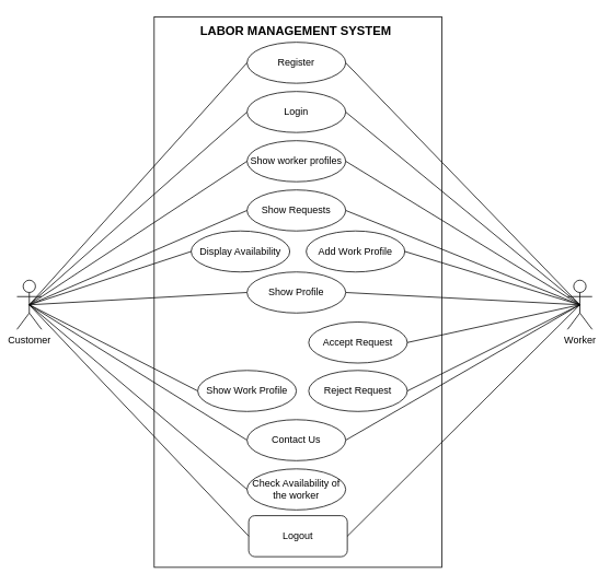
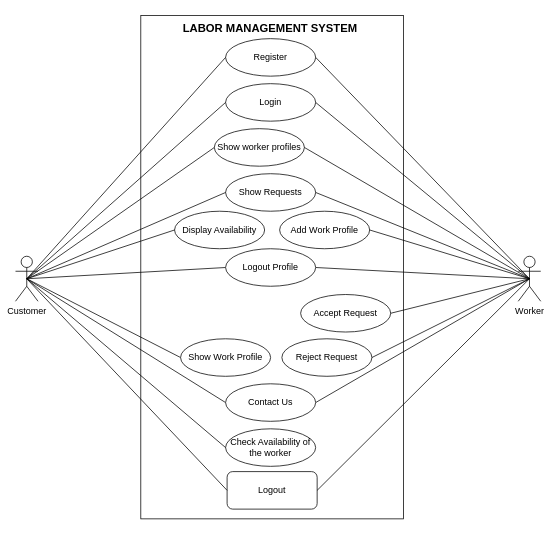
- <mxCell id="6" value="Show worker profiles" style="ellipse;whiteSpace=wrap;html=1;" vertex="1" parent="1"><mxGeometry x="300" y="171" width="120" height="50" as="geometry" /></mxCell>
+ <mxCell id="6" value="Show worker profiles" style="ellipse;whiteSpace=wrap;html=1;" vertex="1" parent="1"><mxGeometry x="285" y="171" width="120" height="50" as="geometry" /></mxCell>
- <mxCell id="36" value="Show Profile" style="ellipse;whiteSpace=wrap;html=1;" vertex="1" parent="1"><mxGeometry x="300" y="331" width="120" height="50" as="geometry" /></mxCell>
+ <mxCell id="36" value="Logout Profile" style="ellipse;whiteSpace=wrap;html=1;" vertex="1" parent="1"><mxGeometry x="300" y="331" width="120" height="50" as="geometry" /></mxCell>
- <mxCell id="7" value="Accept Request" style="ellipse;whiteSpace=wrap;html=1;" vertex="1" parent="1"><mxGeometry x="375" y="392" width="120" height="50" as="geometry" /></mxCell>
+ <mxCell id="7" value="Accept Request" style="ellipse;whiteSpace=wrap;html=1;" vertex="1" parent="1"><mxGeometry x="400" y="392" width="120" height="50" as="geometry" /></mxCell>
